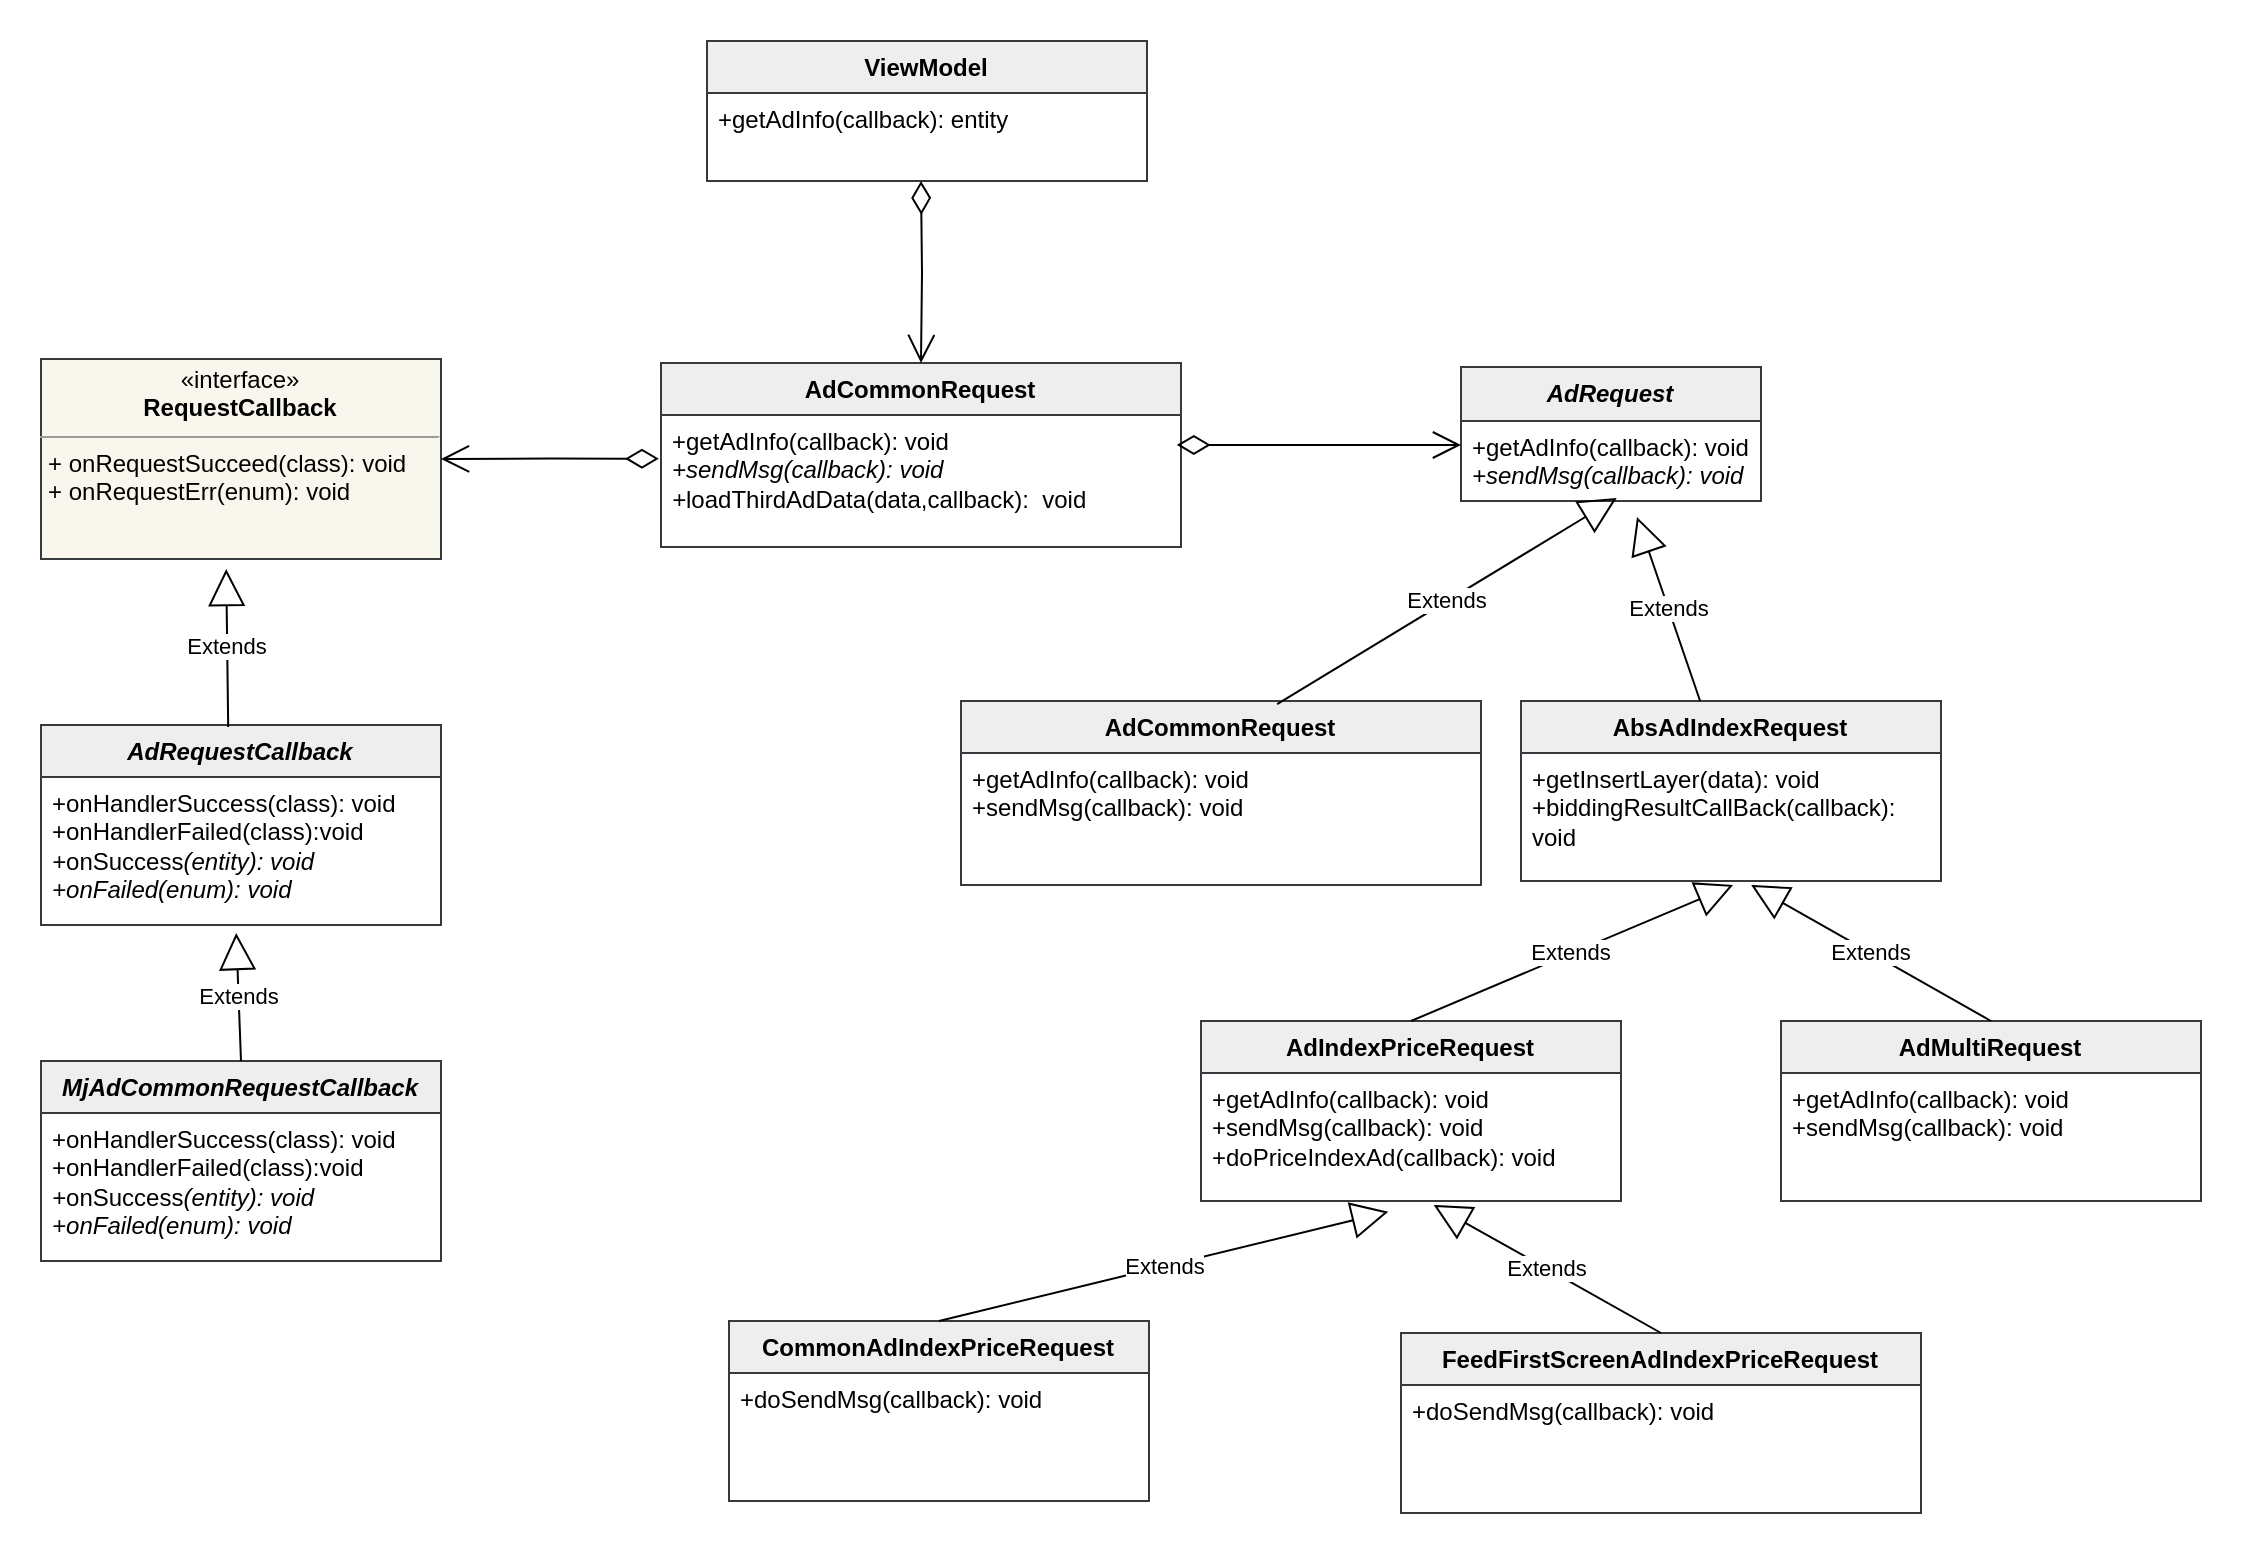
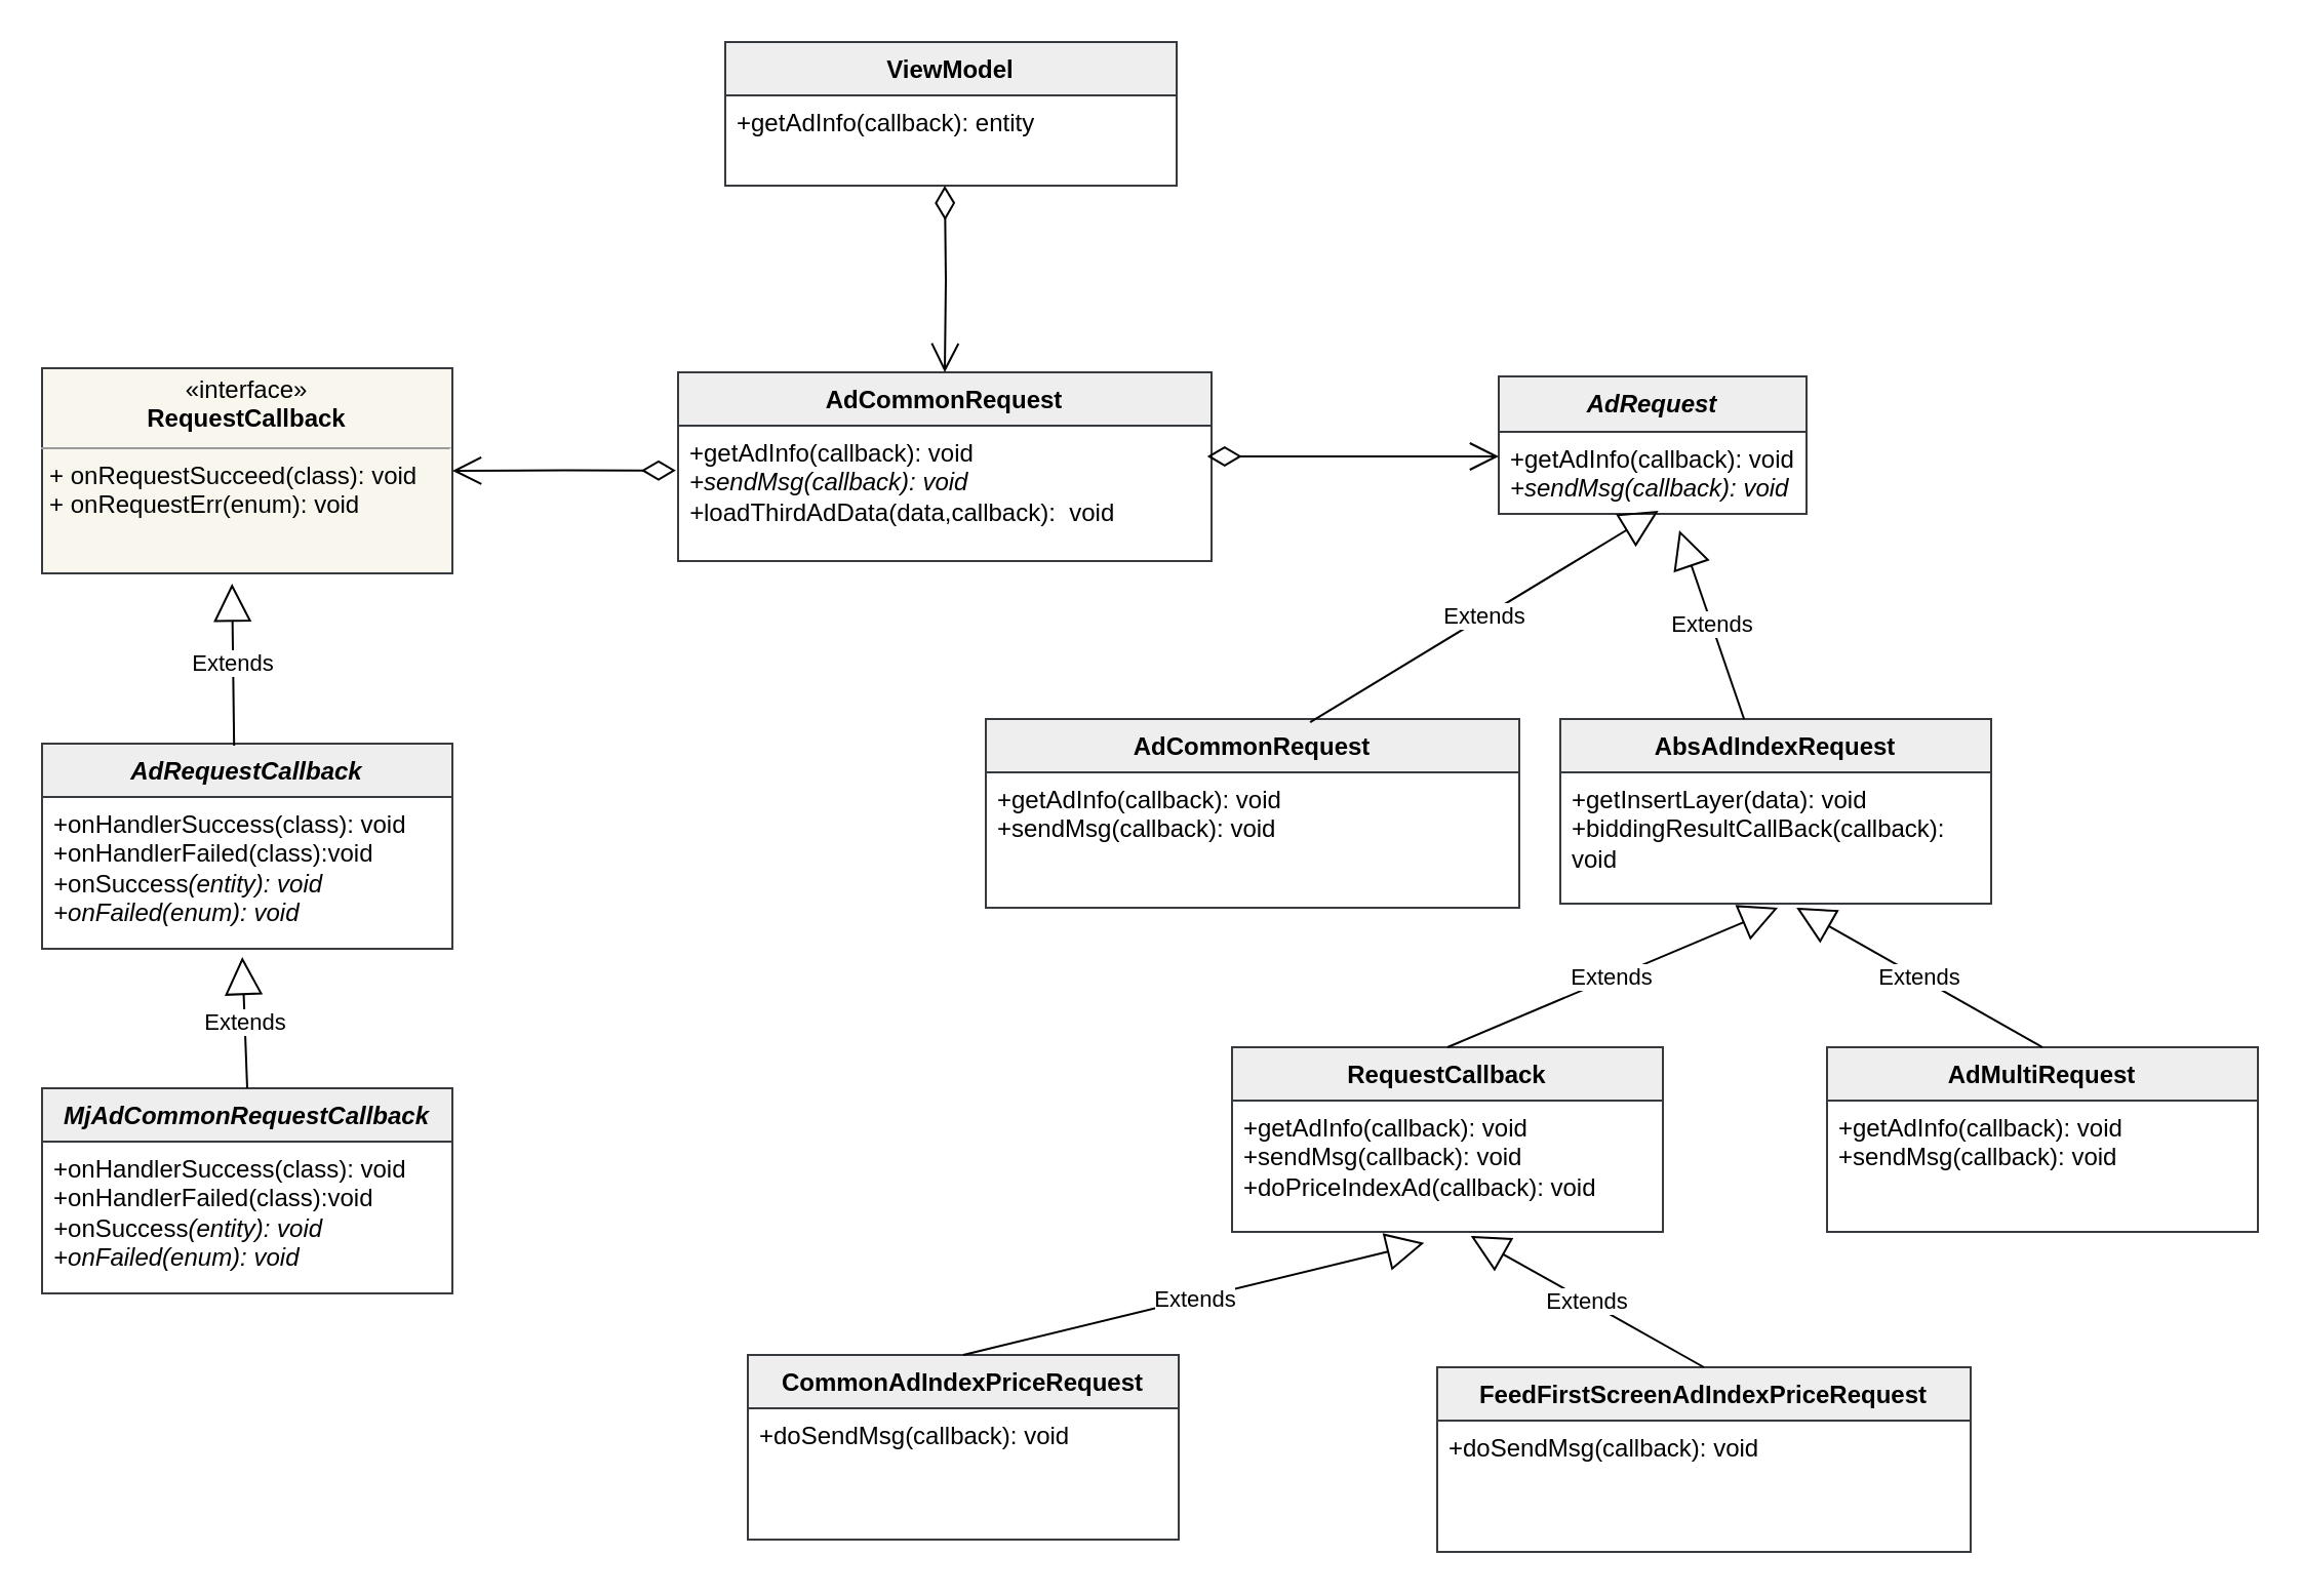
- <mxCell id="24" value="AdIndexPriceRequest" style="swimlane;fontStyle=1;align=center;verticalAlign=top;childLayout=stackLayout;horizontal=1;startSize=26;horizontalStack=0;resizeParent=1;resizeParentMax=0;resizeLast=0;collapsible=1;marginBottom=0;whiteSpace=wrap;html=1;fillColor=#eeeeee;strokeColor=#36393d;" vertex="1" parent="1"><mxGeometry x="600" y="510" width="210" height="90" as="geometry" /></mxCell>
+ <mxCell id="24" value="RequestCallback" style="swimlane;fontStyle=1;align=center;verticalAlign=top;childLayout=stackLayout;horizontal=1;startSize=26;horizontalStack=0;resizeParent=1;resizeParentMax=0;resizeLast=0;collapsible=1;marginBottom=0;whiteSpace=wrap;html=1;fillColor=#eeeeee;strokeColor=#36393d;" vertex="1" parent="1"><mxGeometry x="600" y="510" width="210" height="90" as="geometry" /></mxCell>
